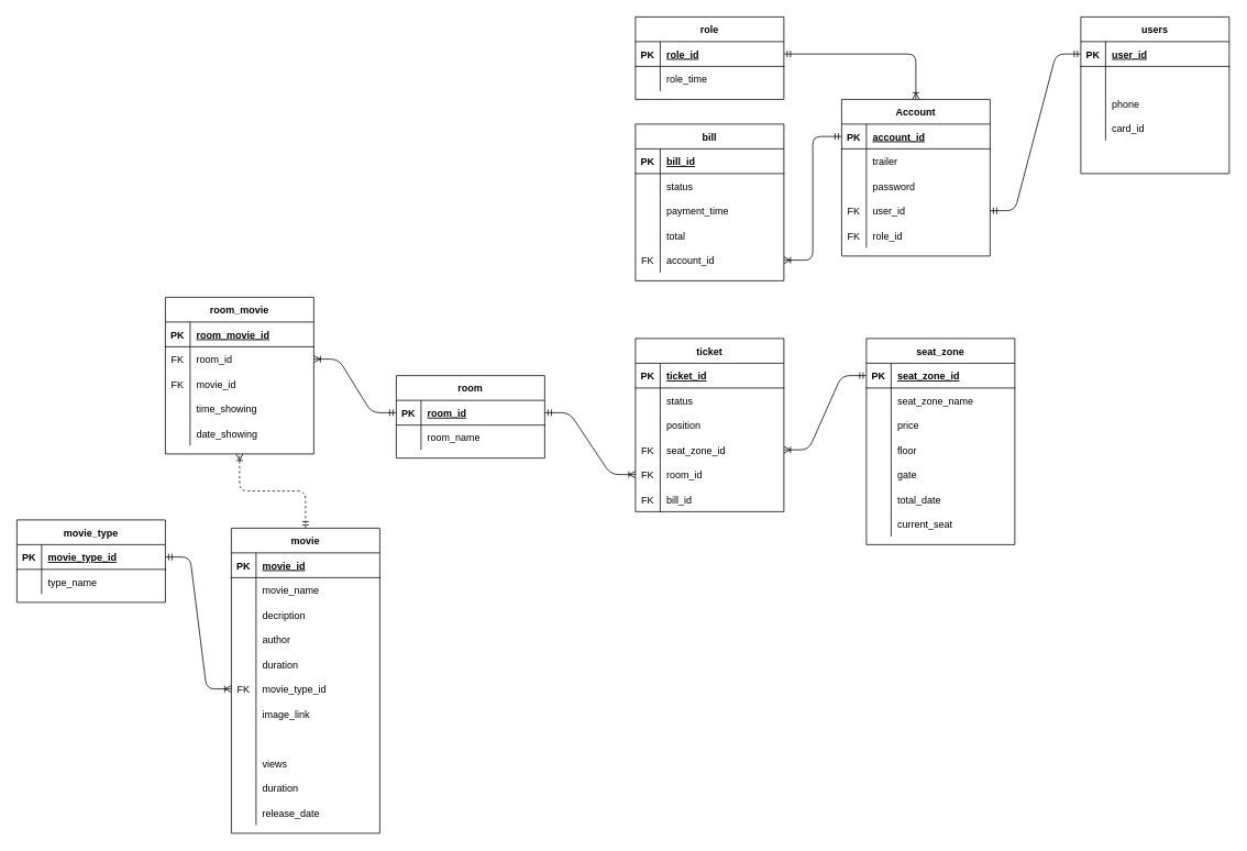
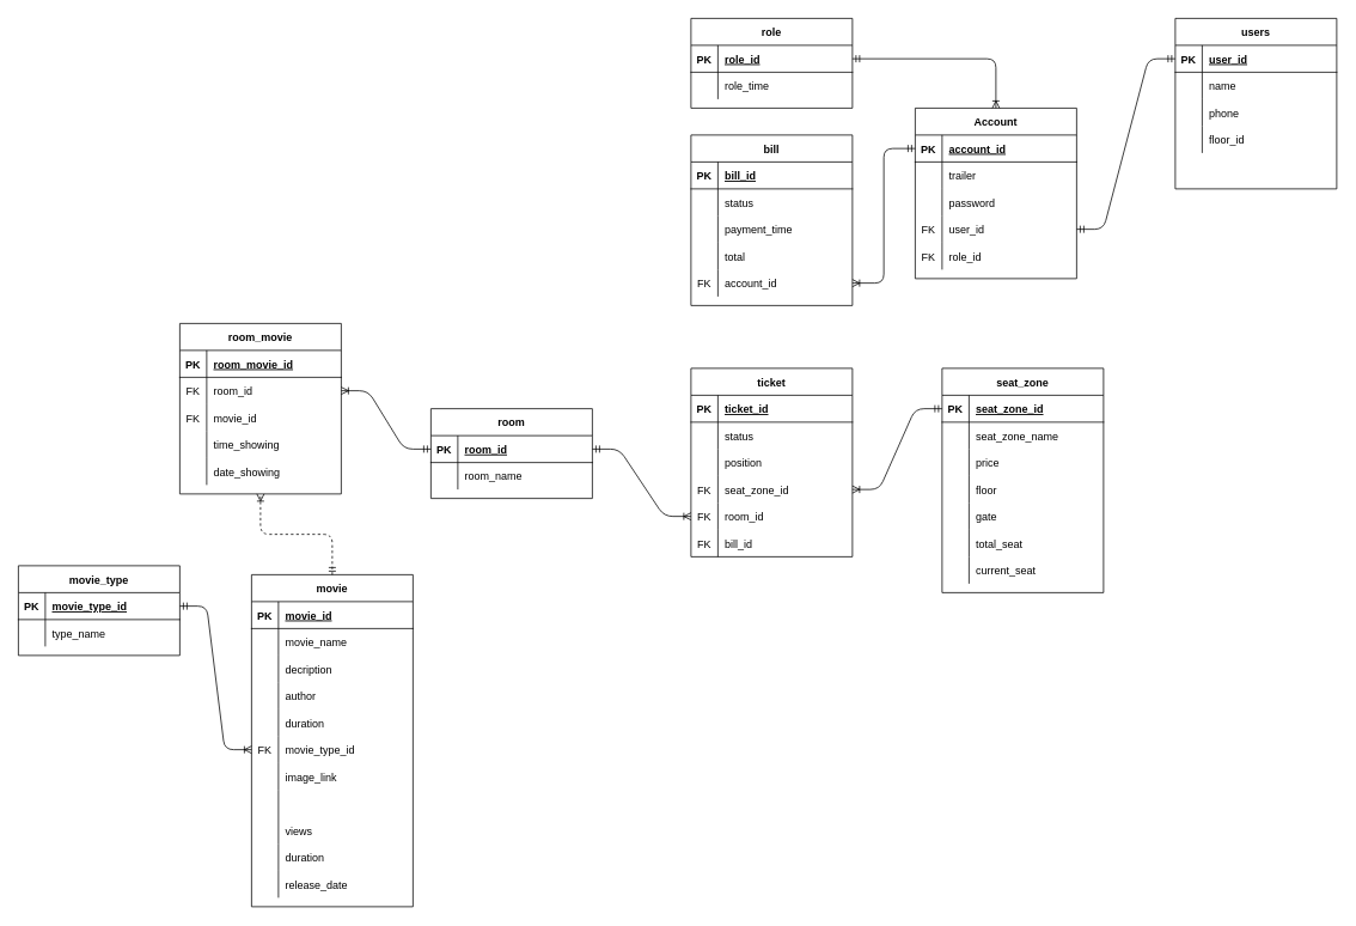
+ <mxCell id="24" value="name" style="shape=partialRectangle;connectable=0;fillColor=none;top=0;left=0;bottom=0;right=0;align=left;spacingLeft=6;overflow=hidden;" parent="22" vertex="1"><mxGeometry x="30" width="150" height="30" as="geometry"><mxRectangle width="150" height="30" as="alternateBounds" /></mxGeometry></mxCell>
- <mxCell id="30" value="card_id" style="shape=partialRectangle;connectable=0;fillColor=none;top=0;left=0;bottom=0;right=0;align=left;spacingLeft=6;overflow=hidden;" parent="28" vertex="1"><mxGeometry x="30" width="150" height="30" as="geometry"><mxRectangle width="150" height="30" as="alternateBounds" /></mxGeometry></mxCell>
+ <mxCell id="30" value="floor_id" style="shape=partialRectangle;connectable=0;fillColor=none;top=0;left=0;bottom=0;right=0;align=left;spacingLeft=6;overflow=hidden;" parent="28" vertex="1"><mxGeometry x="30" width="150" height="30" as="geometry"><mxRectangle width="150" height="30" as="alternateBounds" /></mxGeometry></mxCell>
- <mxCell id="79" value="total_date" style="shape=partialRectangle;connectable=0;fillColor=none;top=0;left=0;bottom=0;right=0;align=left;spacingLeft=6;overflow=hidden;" parent="77" vertex="1"><mxGeometry x="30" width="150" height="30" as="geometry"><mxRectangle width="150" height="30" as="alternateBounds" /></mxGeometry></mxCell>
+ <mxCell id="79" value="total_seat" style="shape=partialRectangle;connectable=0;fillColor=none;top=0;left=0;bottom=0;right=0;align=left;spacingLeft=6;overflow=hidden;" parent="77" vertex="1"><mxGeometry x="30" width="150" height="30" as="geometry"><mxRectangle width="150" height="30" as="alternateBounds" /></mxGeometry></mxCell>
